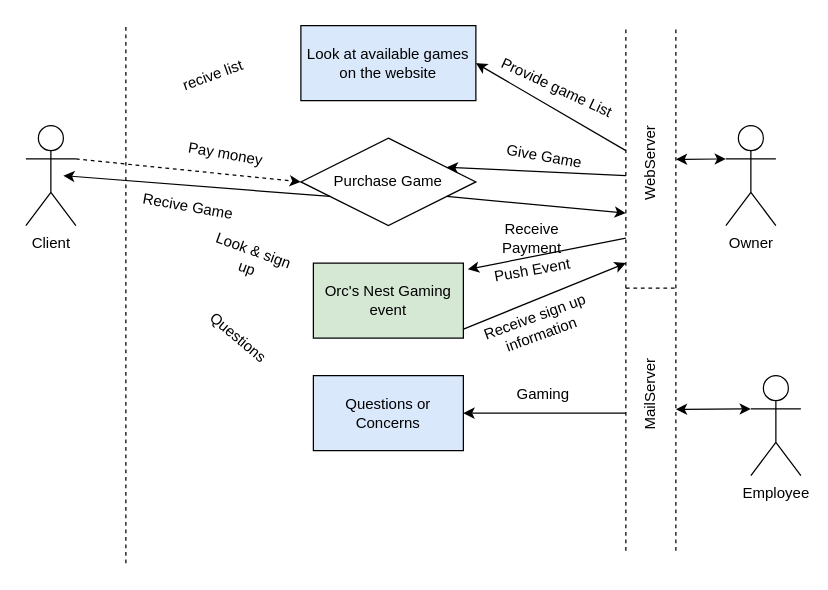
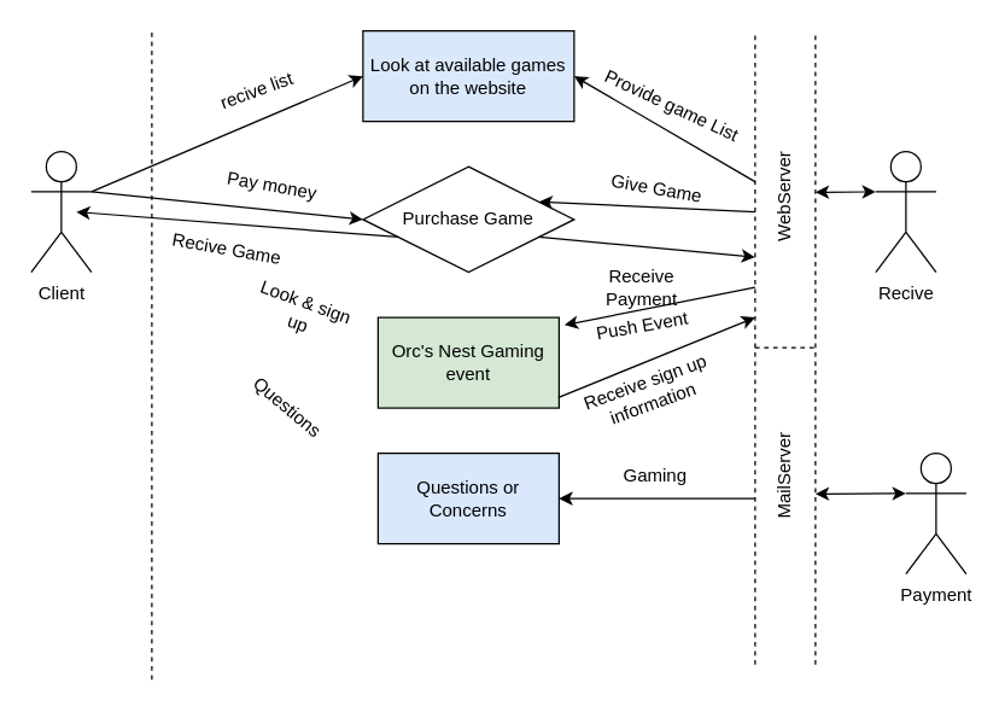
+ <mxCell id="12" value="" style="endArrow=classic;html=1;entryX=0;entryY=0.5;entryDx=0;entryDy=0;exitX=1;exitY=0.333;exitDx=0;exitDy=0;exitPerimeter=0;" edge="1" parent="1" source="2" target="11"><mxGeometry width="50" height="50" relative="1" as="geometry"><mxPoint x="20" y="520" as="sourcePoint" /><mxPoint x="70" y="470" as="targetPoint" /></mxGeometry></mxCell>
- <mxCell id="17" value="" style="endArrow=classic;html=1;entryX=0;entryY=0.5;entryDx=0;entryDy=0;exitX=1;exitY=0.333;exitDx=0;exitDy=0;exitPerimeter=0;dashed=1;" edge="1" parent="1" source="2" target="16"><mxGeometry width="50" height="50" relative="1" as="geometry"><mxPoint x="60" y="130" as="sourcePoint" /><mxPoint x="70" y="470" as="targetPoint" /></mxGeometry></mxCell>
+ <mxCell id="17" value="" style="endArrow=classic;html=1;entryX=0;entryY=0.5;entryDx=0;entryDy=0;exitX=1;exitY=0.333;exitDx=0;exitDy=0;exitPerimeter=0;" edge="1" parent="1" source="2" target="16"><mxGeometry width="50" height="50" relative="1" as="geometry"><mxPoint x="60" y="130" as="sourcePoint" /><mxPoint x="70" y="470" as="targetPoint" /></mxGeometry></mxCell>
- <mxCell id="3" value="Owner" style="shape=umlActor;verticalLabelPosition=bottom;labelBackgroundColor=#ffffff;verticalAlign=top;html=1;outlineConnect=0;" vertex="1" parent="1"><mxGeometry x="580" y="100" width="40" height="80" as="geometry" /></mxCell>
+ <mxCell id="3" value="Recive" style="shape=umlActor;verticalLabelPosition=bottom;labelBackgroundColor=#ffffff;verticalAlign=top;html=1;outlineConnect=0;" vertex="1" parent="1"><mxGeometry x="580" y="100" width="40" height="80" as="geometry" /></mxCell>
- <mxCell id="4" value="Employee" style="shape=umlActor;verticalLabelPosition=bottom;labelBackgroundColor=#ffffff;verticalAlign=top;html=1;outlineConnect=0;" vertex="1" parent="1"><mxGeometry x="600" y="300" width="40" height="80" as="geometry" /></mxCell>
+ <mxCell id="4" value="Payment" style="shape=umlActor;verticalLabelPosition=bottom;labelBackgroundColor=#ffffff;verticalAlign=top;html=1;outlineConnect=0;" vertex="1" parent="1"><mxGeometry x="600" y="300" width="40" height="80" as="geometry" /></mxCell>
